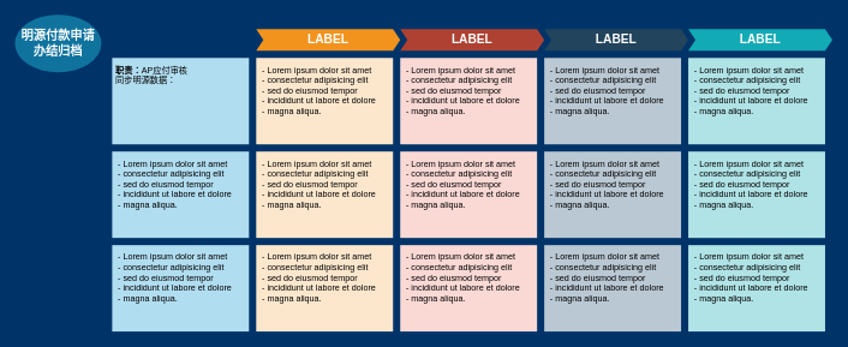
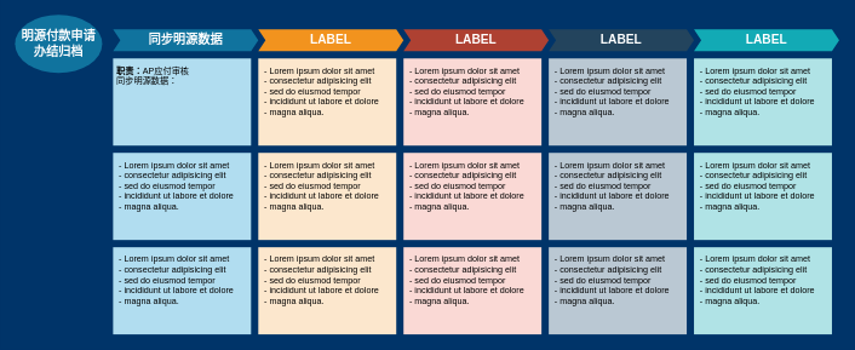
+ <mxCell id="2" value="同步明源数据" style="shape=step;perimeter=stepPerimeter;whiteSpace=wrap;html=1;fixedSize=1;size=10;fillColor=#10739E;strokeColor=none;fontSize=17;fontColor=#FFFFFF;fontStyle=1;align=center;rounded=0;" vertex="1" parent="1"><mxGeometry x="155" y="40" width="200" height="30" as="geometry" /></mxCell>
